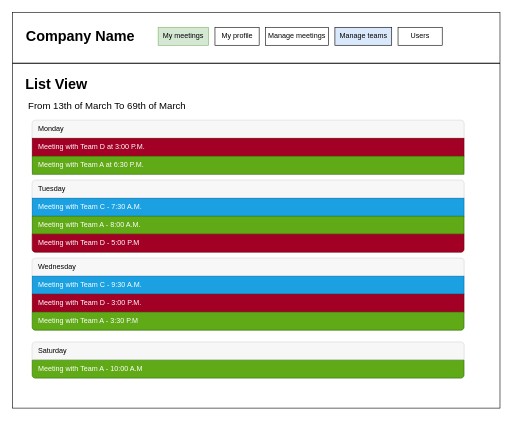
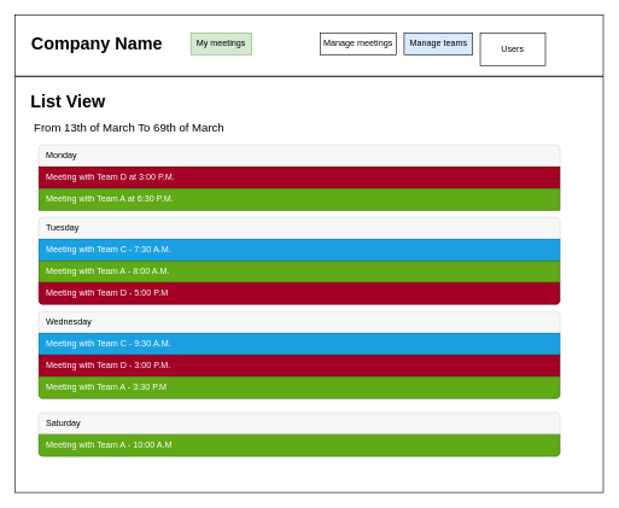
- <mxCell id="8" value="My profile" style="rounded=0;whiteSpace=wrap;html=1;" vertex="1" parent="1"><mxGeometry x="357.737" y="45" width="73.684" height="30" as="geometry" /></mxCell>
- <mxCell id="5" value="Users" style="rounded=0;whiteSpace=wrap;html=1;" vertex="1" parent="1"><mxGeometry x="663" y="45" width="73.684" height="30" as="geometry" /></mxCell>
+ <mxCell id="5" value="Users" style="rounded=0;whiteSpace=wrap;html=1;" vertex="1" parent="1"><mxGeometry x="663" y="45" width="90" height="45" as="geometry" /></mxCell>
